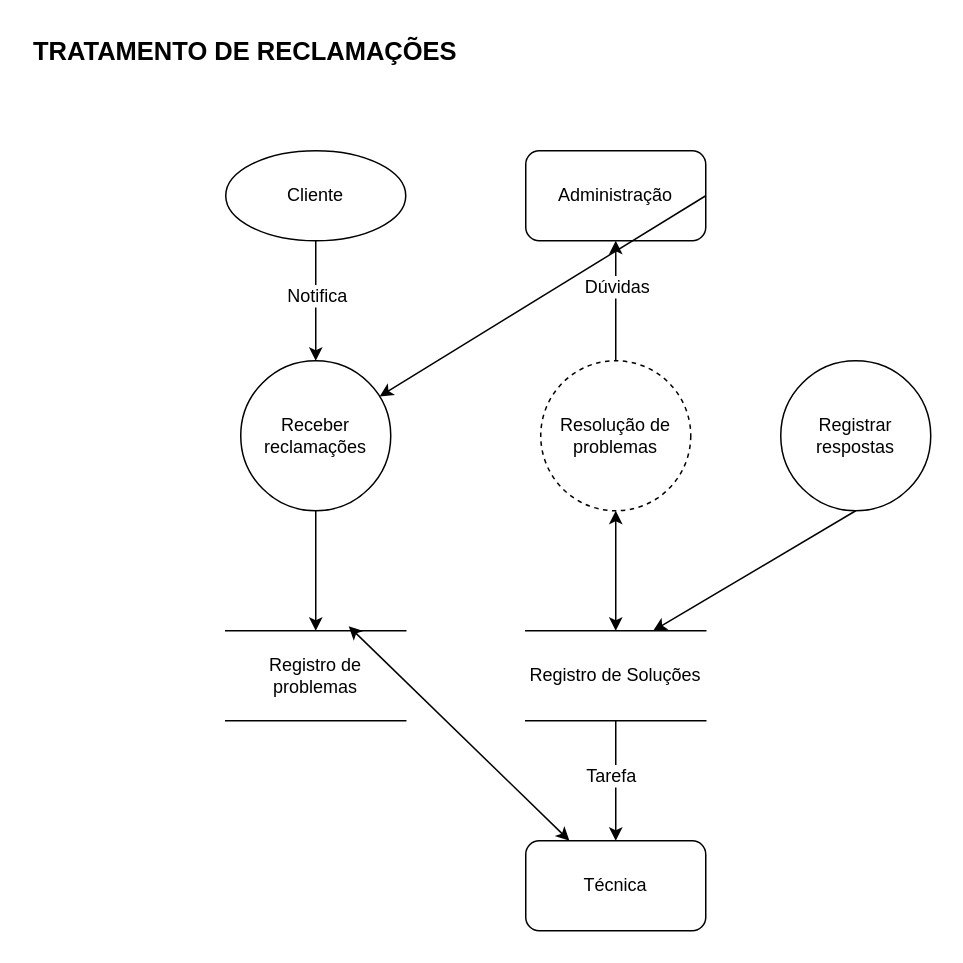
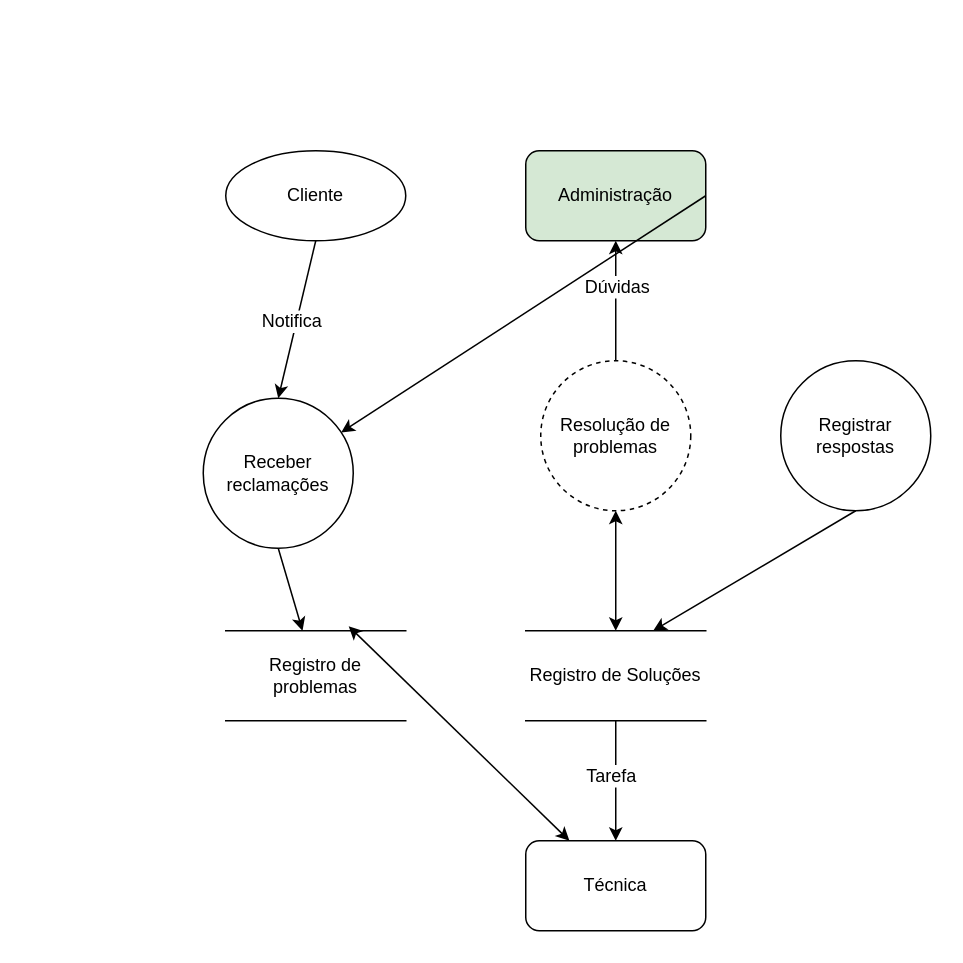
- <mxCell id="18" value="TRATAMENTO DE RECLAMAÇÕES" style="text;html=1;strokeColor=none;fillColor=none;align=left;verticalAlign=middle;whiteSpace=wrap;rounded=0;fontSize=17;fontStyle=1" vertex="1" parent="1"><mxGeometry x="20" y="20" width="340" height="30" as="geometry" /></mxCell>
- <mxCell id="6" value="Administração" style="rounded=1;whiteSpace=wrap;html=1;" vertex="1" parent="1"><mxGeometry x="350" y="100" width="120" height="60" as="geometry" /></mxCell>
+ <mxCell id="6" value="Administração" style="rounded=1;whiteSpace=wrap;html=1;fillColor=#d5e8d4;" vertex="1" parent="1"><mxGeometry x="350" y="100" width="120" height="60" as="geometry" /></mxCell>
- <mxCell id="2" value="Receber reclamações" style="ellipse;whiteSpace=wrap;html=1;aspect=fixed;" vertex="1" parent="1"><mxGeometry x="160" y="240" width="100" height="100" as="geometry" /></mxCell>
+ <mxCell id="2" value="Receber reclamações" style="ellipse;whiteSpace=wrap;html=1;aspect=fixed;" vertex="1" parent="1"><mxGeometry x="135" y="265" width="100" height="100" as="geometry" /></mxCell>
